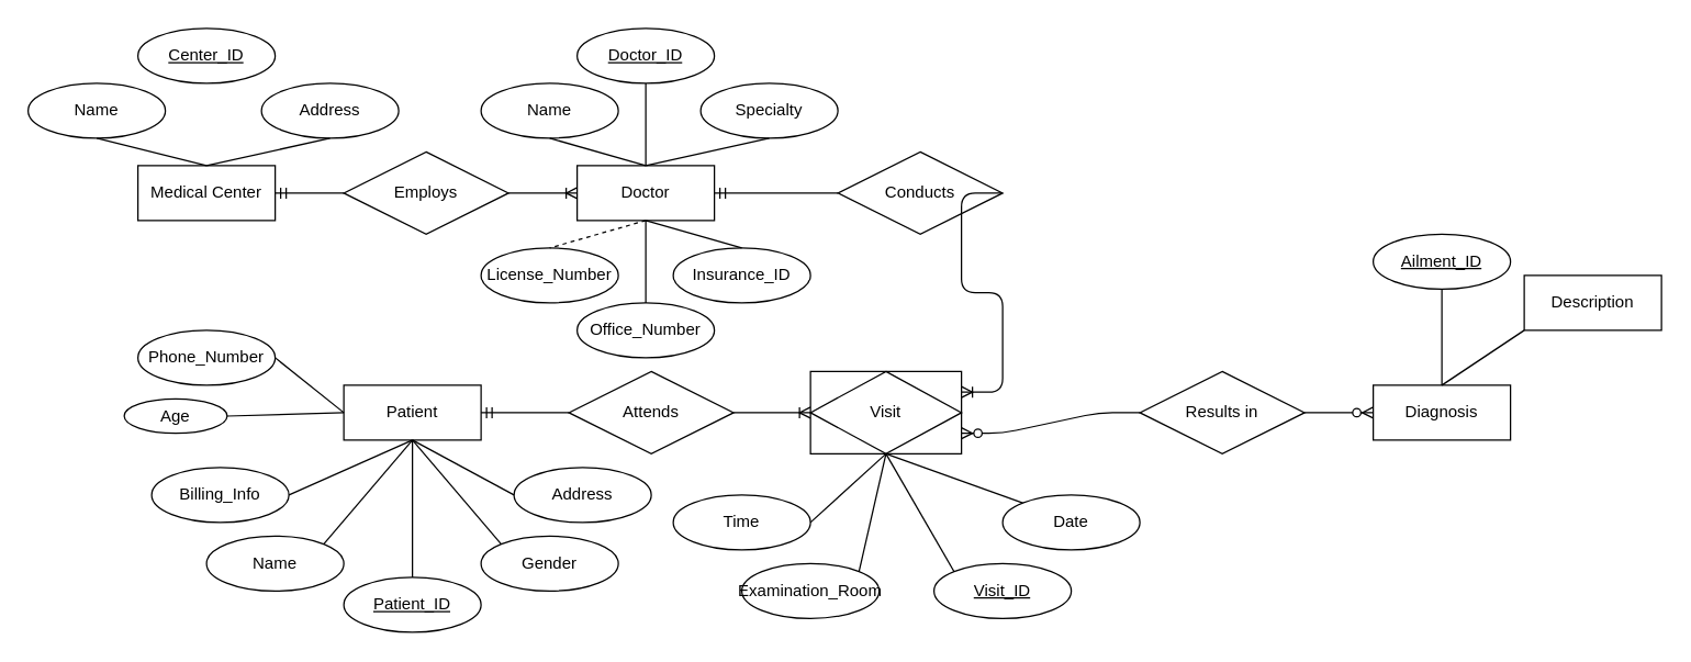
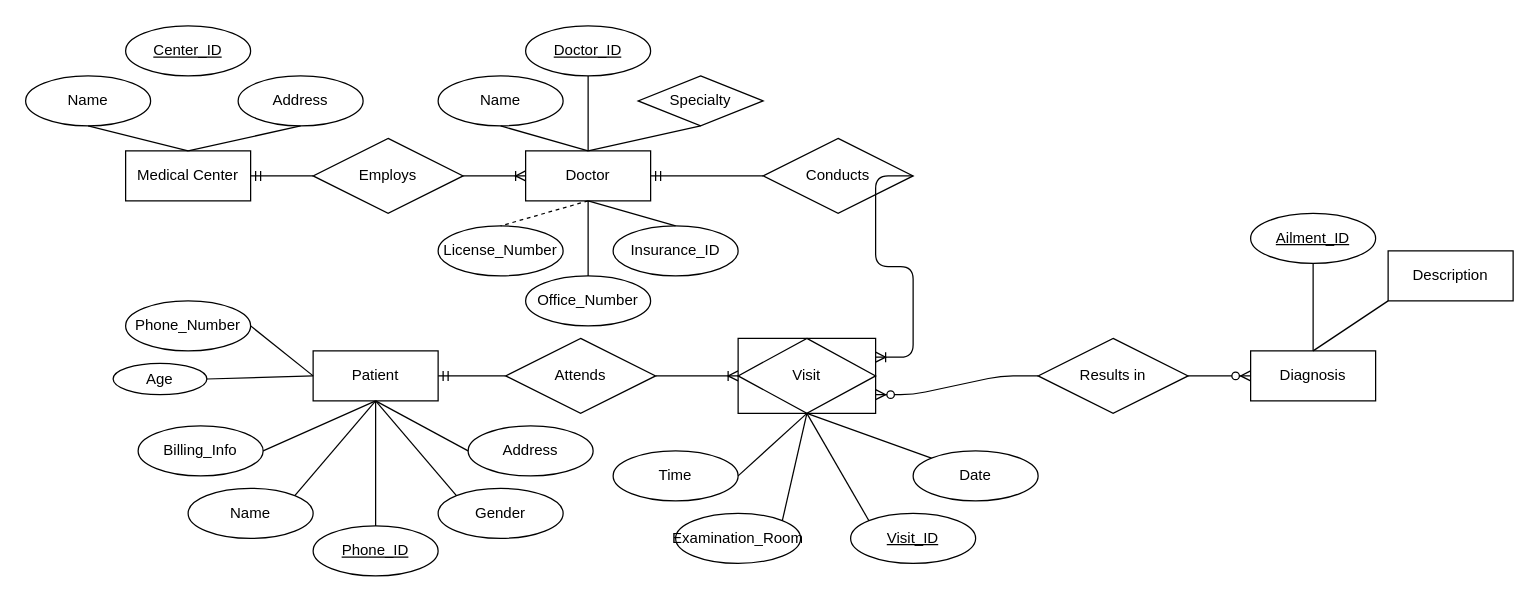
- <mxCell id="26" value="Specialty" style="ellipse;whiteSpace=wrap;html=1;align=center;" vertex="1" parent="1"><mxGeometry x="510" y="60" width="100" height="40" as="geometry" /></mxCell>
+ <mxCell id="26" value="Specialty" style="rhombus;whiteSpace=wrap;html=1;align=center;" vertex="1" parent="1"><mxGeometry x="510" y="60" width="100" height="40" as="geometry" /></mxCell>
- <mxCell id="17" value="Attends" style="shape=rhombus;perimeter=rhombusPerimeter;whiteSpace=wrap;html=1;align=center;" vertex="1" parent="1"><mxGeometry x="414" y="270" width="120" height="60" as="geometry" /></mxCell>
+ <mxCell id="17" value="Attends" style="shape=rhombus;perimeter=rhombusPerimeter;whiteSpace=wrap;html=1;align=center;" vertex="1" parent="1"><mxGeometry x="404" y="270" width="120" height="60" as="geometry" /></mxCell>
- <mxCell id="44" value="Patient_ID" style="ellipse;whiteSpace=wrap;html=1;align=center;fontStyle=4;" vertex="1" parent="1"><mxGeometry x="250" y="420" width="100" height="40" as="geometry" /></mxCell>
+ <mxCell id="44" value="Phone_ID" style="ellipse;whiteSpace=wrap;html=1;align=center;fontStyle=4;" vertex="1" parent="1"><mxGeometry x="250" y="420" width="100" height="40" as="geometry" /></mxCell>
